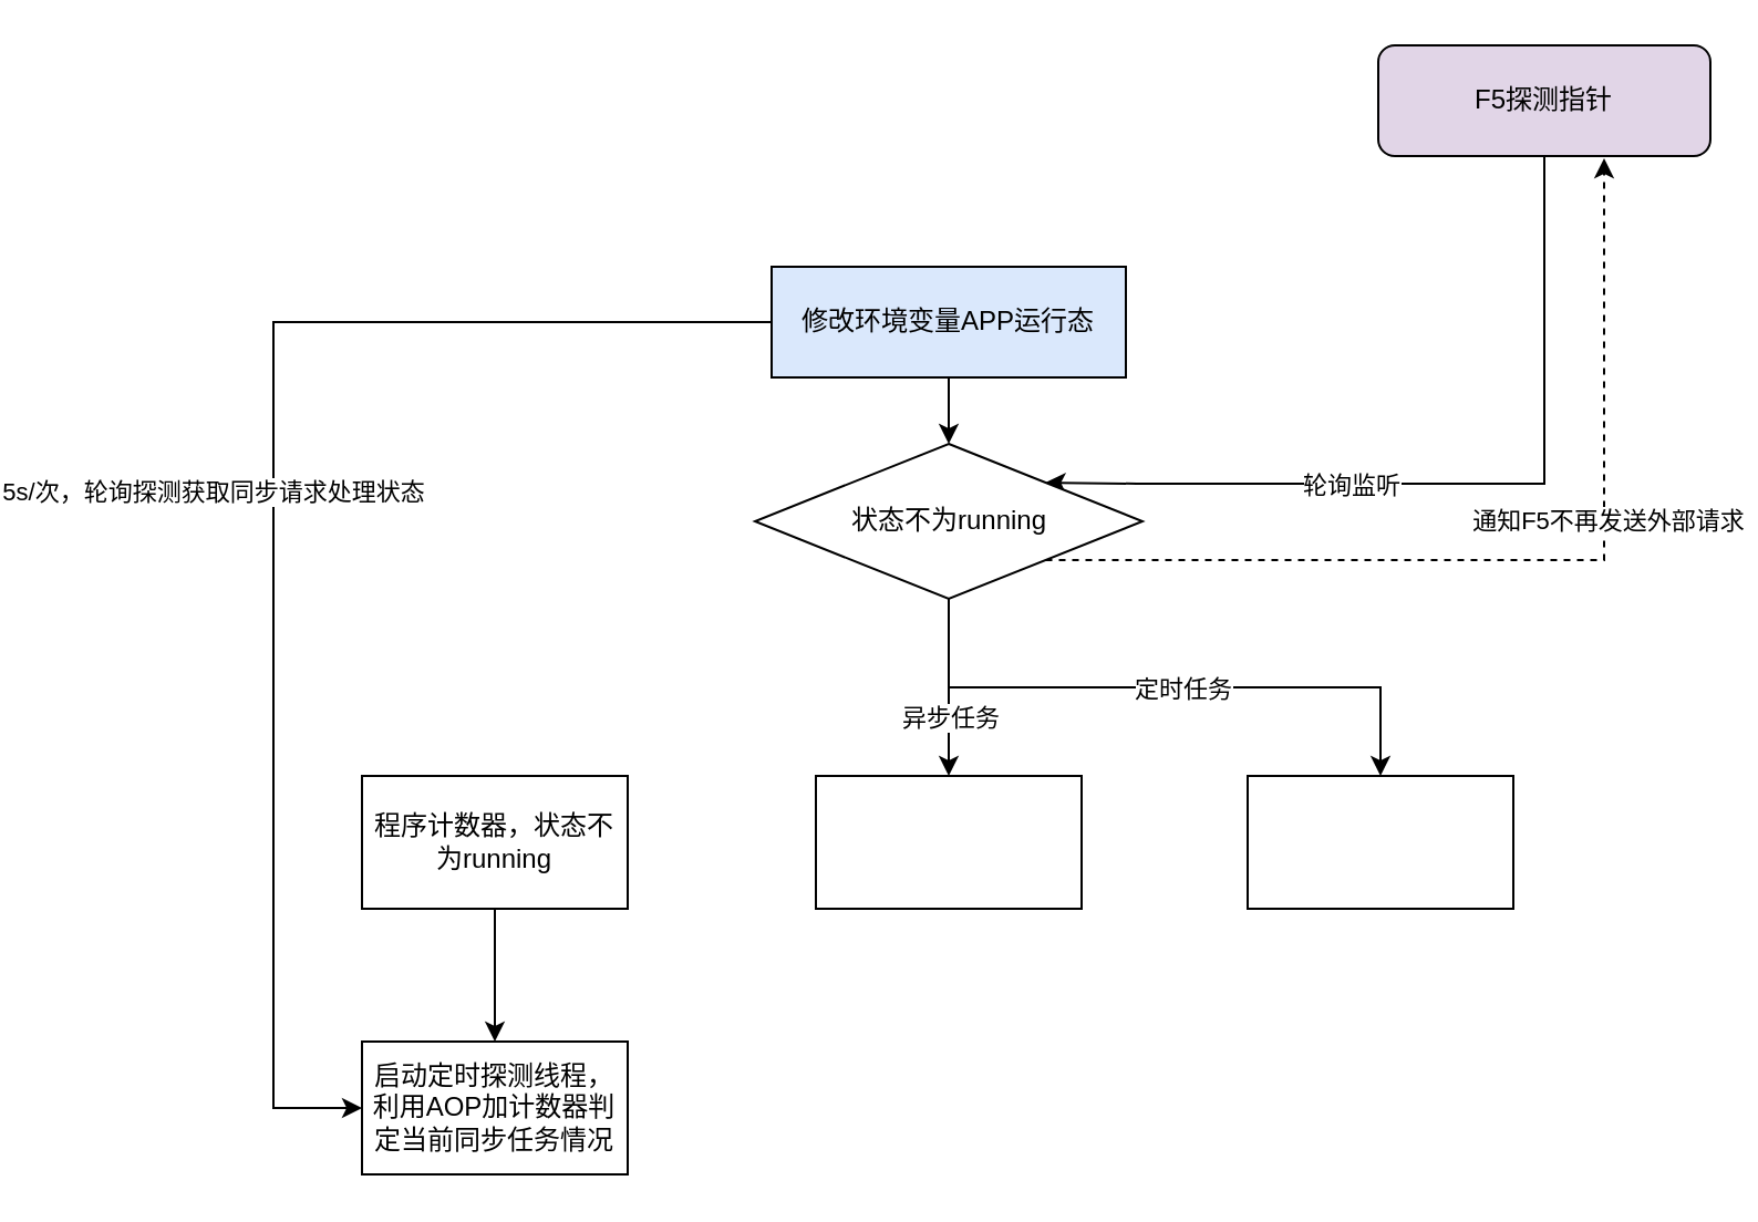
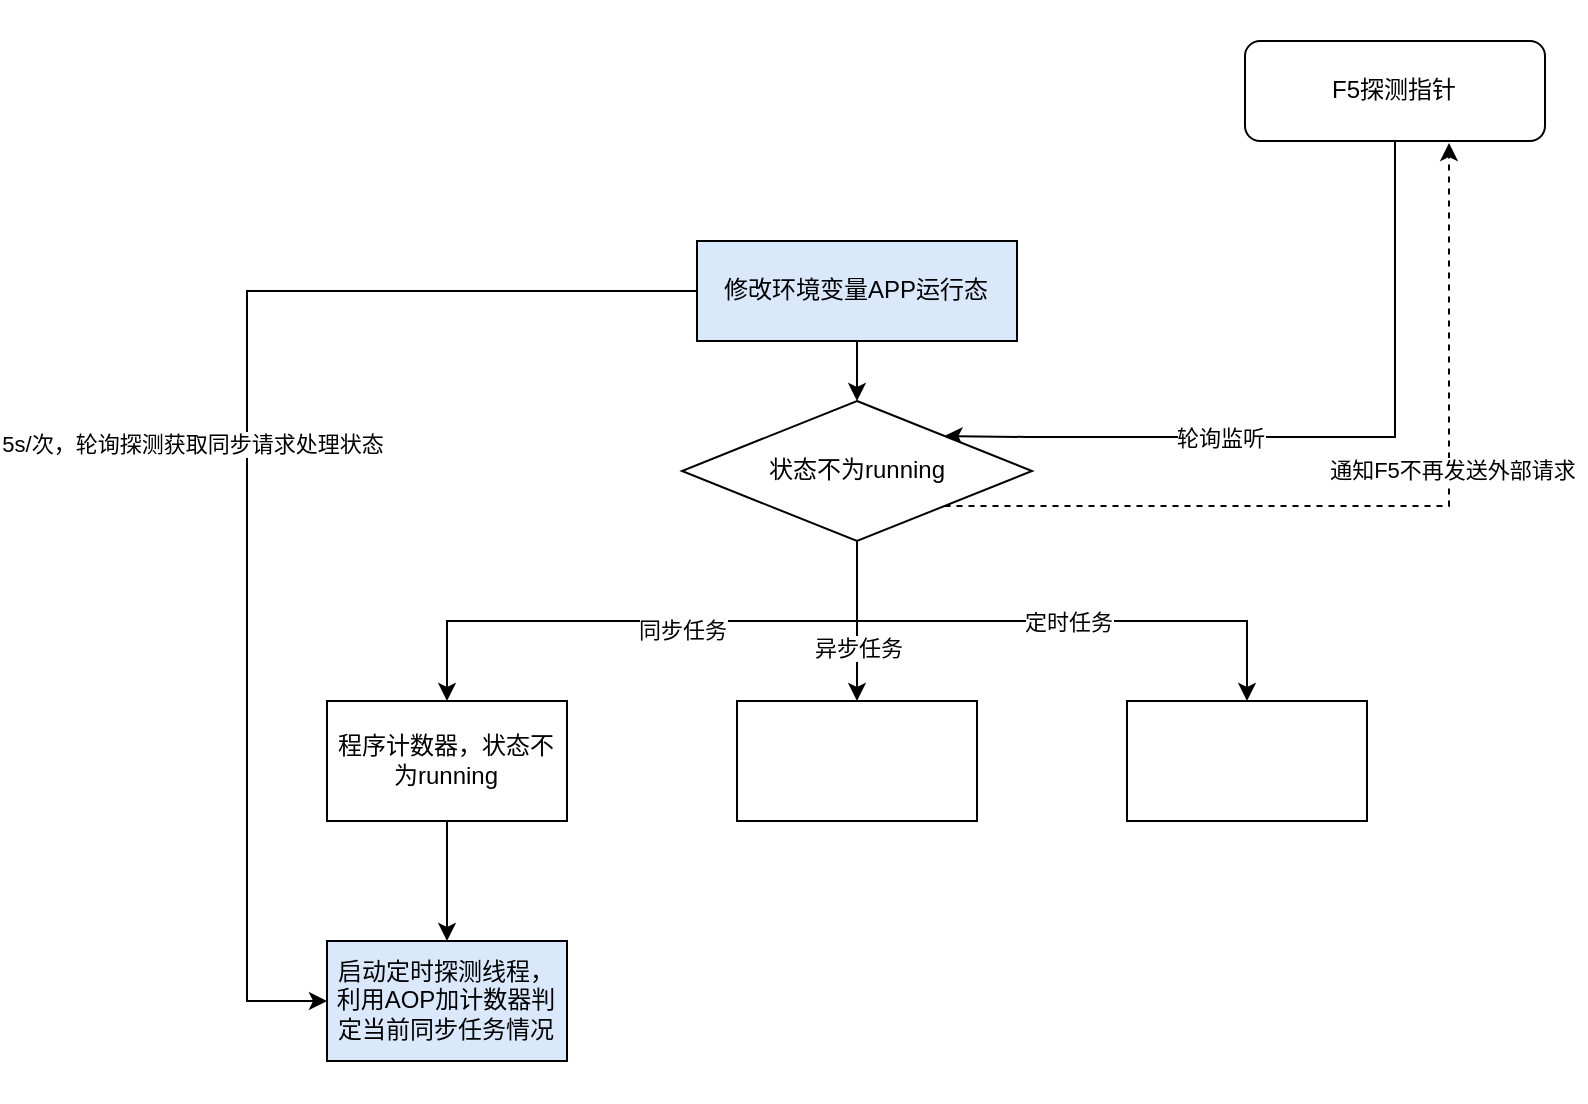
- <mxCell id="8" value="F5探测指针" style="rounded=1;whiteSpace=wrap;html=1;fillColor=#e1d5e7;" vertex="1" parent="1"><mxGeometry x="519" y="20" width="150" height="50" as="geometry" /></mxCell>
+ <mxCell id="8" value="F5探测指针" style="rounded=1;whiteSpace=wrap;html=1;" vertex="1" parent="1"><mxGeometry x="519" y="20" width="150" height="50" as="geometry" /></mxCell>
+ <mxCell id="11" style="edgeStyle=orthogonalEdgeStyle;rounded=0;orthogonalLoop=1;jettySize=auto;html=1;exitX=0.5;exitY=1;exitDx=0;exitDy=0;entryX=0.5;entryY=0;entryDx=0;entryDy=0;" edge="1" parent="1" source="17" target="19"><mxGeometry relative="1" as="geometry" /></mxCell>
+ <mxCell id="12" value="同步任务" style="edgeLabel;html=1;align=center;verticalAlign=middle;resizable=0;points=[];" vertex="1" connectable="0" parent="11"><mxGeometry x="-0.104" y="4" relative="1" as="geometry"><mxPoint as="offset" /></mxGeometry></mxCell>
- <mxCell id="22" value="启动定时探测线程，利用AOP加计数器判定当前同步任务情况" style="rounded=0;whiteSpace=wrap;html=1;" vertex="1" parent="1"><mxGeometry x="60" y="470" width="120" height="60" as="geometry" /></mxCell>
+ <mxCell id="22" value="启动定时探测线程，利用AOP加计数器判定当前同步任务情况" style="rounded=0;whiteSpace=wrap;html=1;fillColor=#dae8fc;" vertex="1" parent="1"><mxGeometry x="60" y="470" width="120" height="60" as="geometry" /></mxCell>
